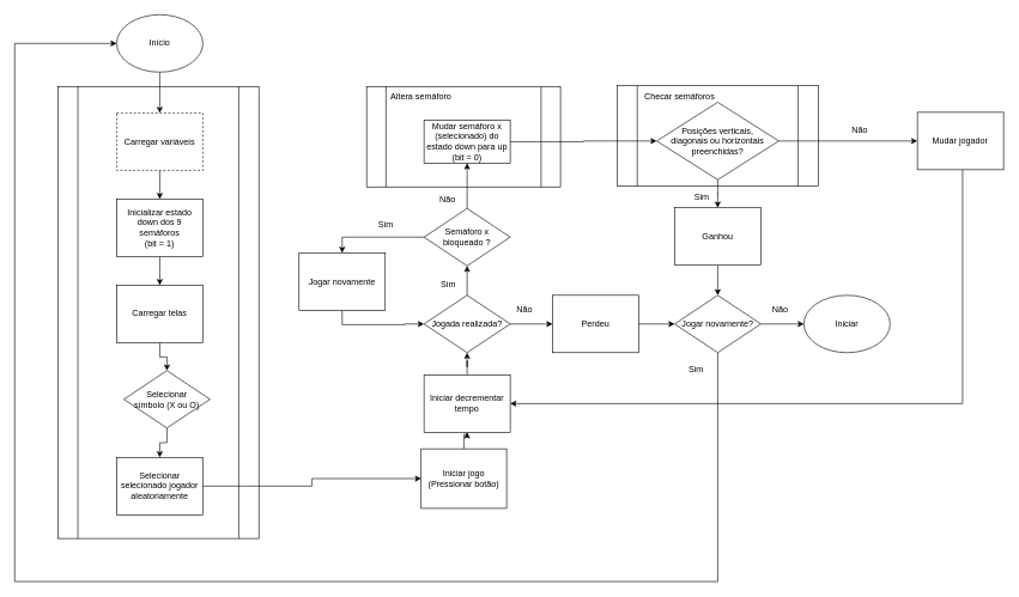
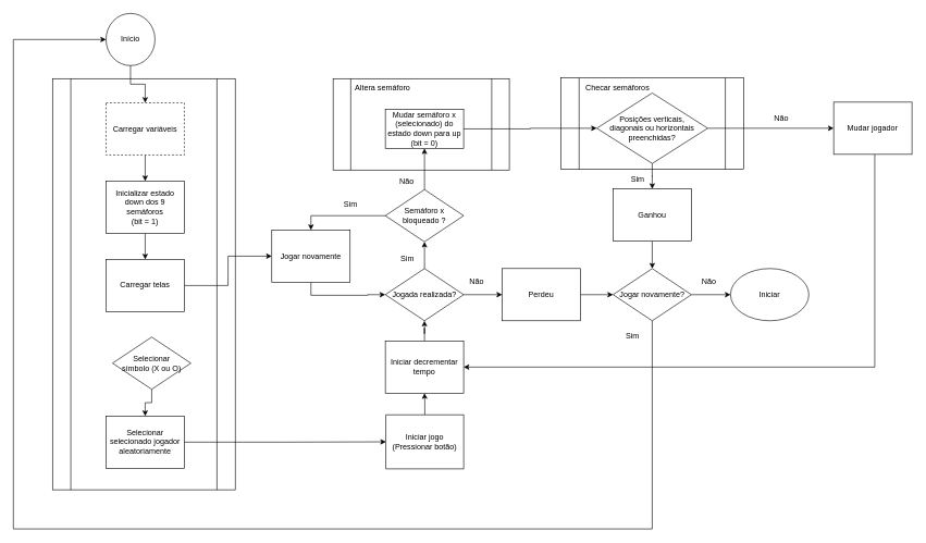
- <mxCell id="12" value="Início" style="ellipse;whiteSpace=wrap;html=1;" parent="1" vertex="1"><mxGeometry x="162" y="20" width="120" height="80" as="geometry" /></mxCell>
+ <mxCell id="12" value="Início" style="ellipse;whiteSpace=wrap;html=1;" parent="1" vertex="1"><mxGeometry x="162" y="20" width="75" height="80" as="geometry" /></mxCell>
- <mxCell id="7" value="" style="edgeStyle=orthogonalEdgeStyle;rounded=0;orthogonalLoop=1;jettySize=auto;html=1;" edge="1" parent="1" source="8" target="14"><mxGeometry relative="1" as="geometry" /></mxCell>
+ <mxCell id="7" value="" style="edgeStyle=orthogonalEdgeStyle;rounded=0;orthogonalLoop=1;jettySize=auto;html=1;" edge="1" parent="1" source="8" target="52"><mxGeometry relative="1" as="geometry" /></mxCell>
- <mxCell id="29" value="Iniciar jogo (Pressionar botão)" style="rounded=0;whiteSpace=wrap;html=1;" vertex="1" parent="1"><mxGeometry x="586" y="625" width="119" height="83" as="geometry" /></mxCell>
+ <mxCell id="29" value="Iniciar jogo (Pressionar botão)" style="rounded=0;whiteSpace=wrap;html=1;" vertex="1" parent="1"><mxGeometry x="591" y="635" width="119" height="83" as="geometry" /></mxCell>
